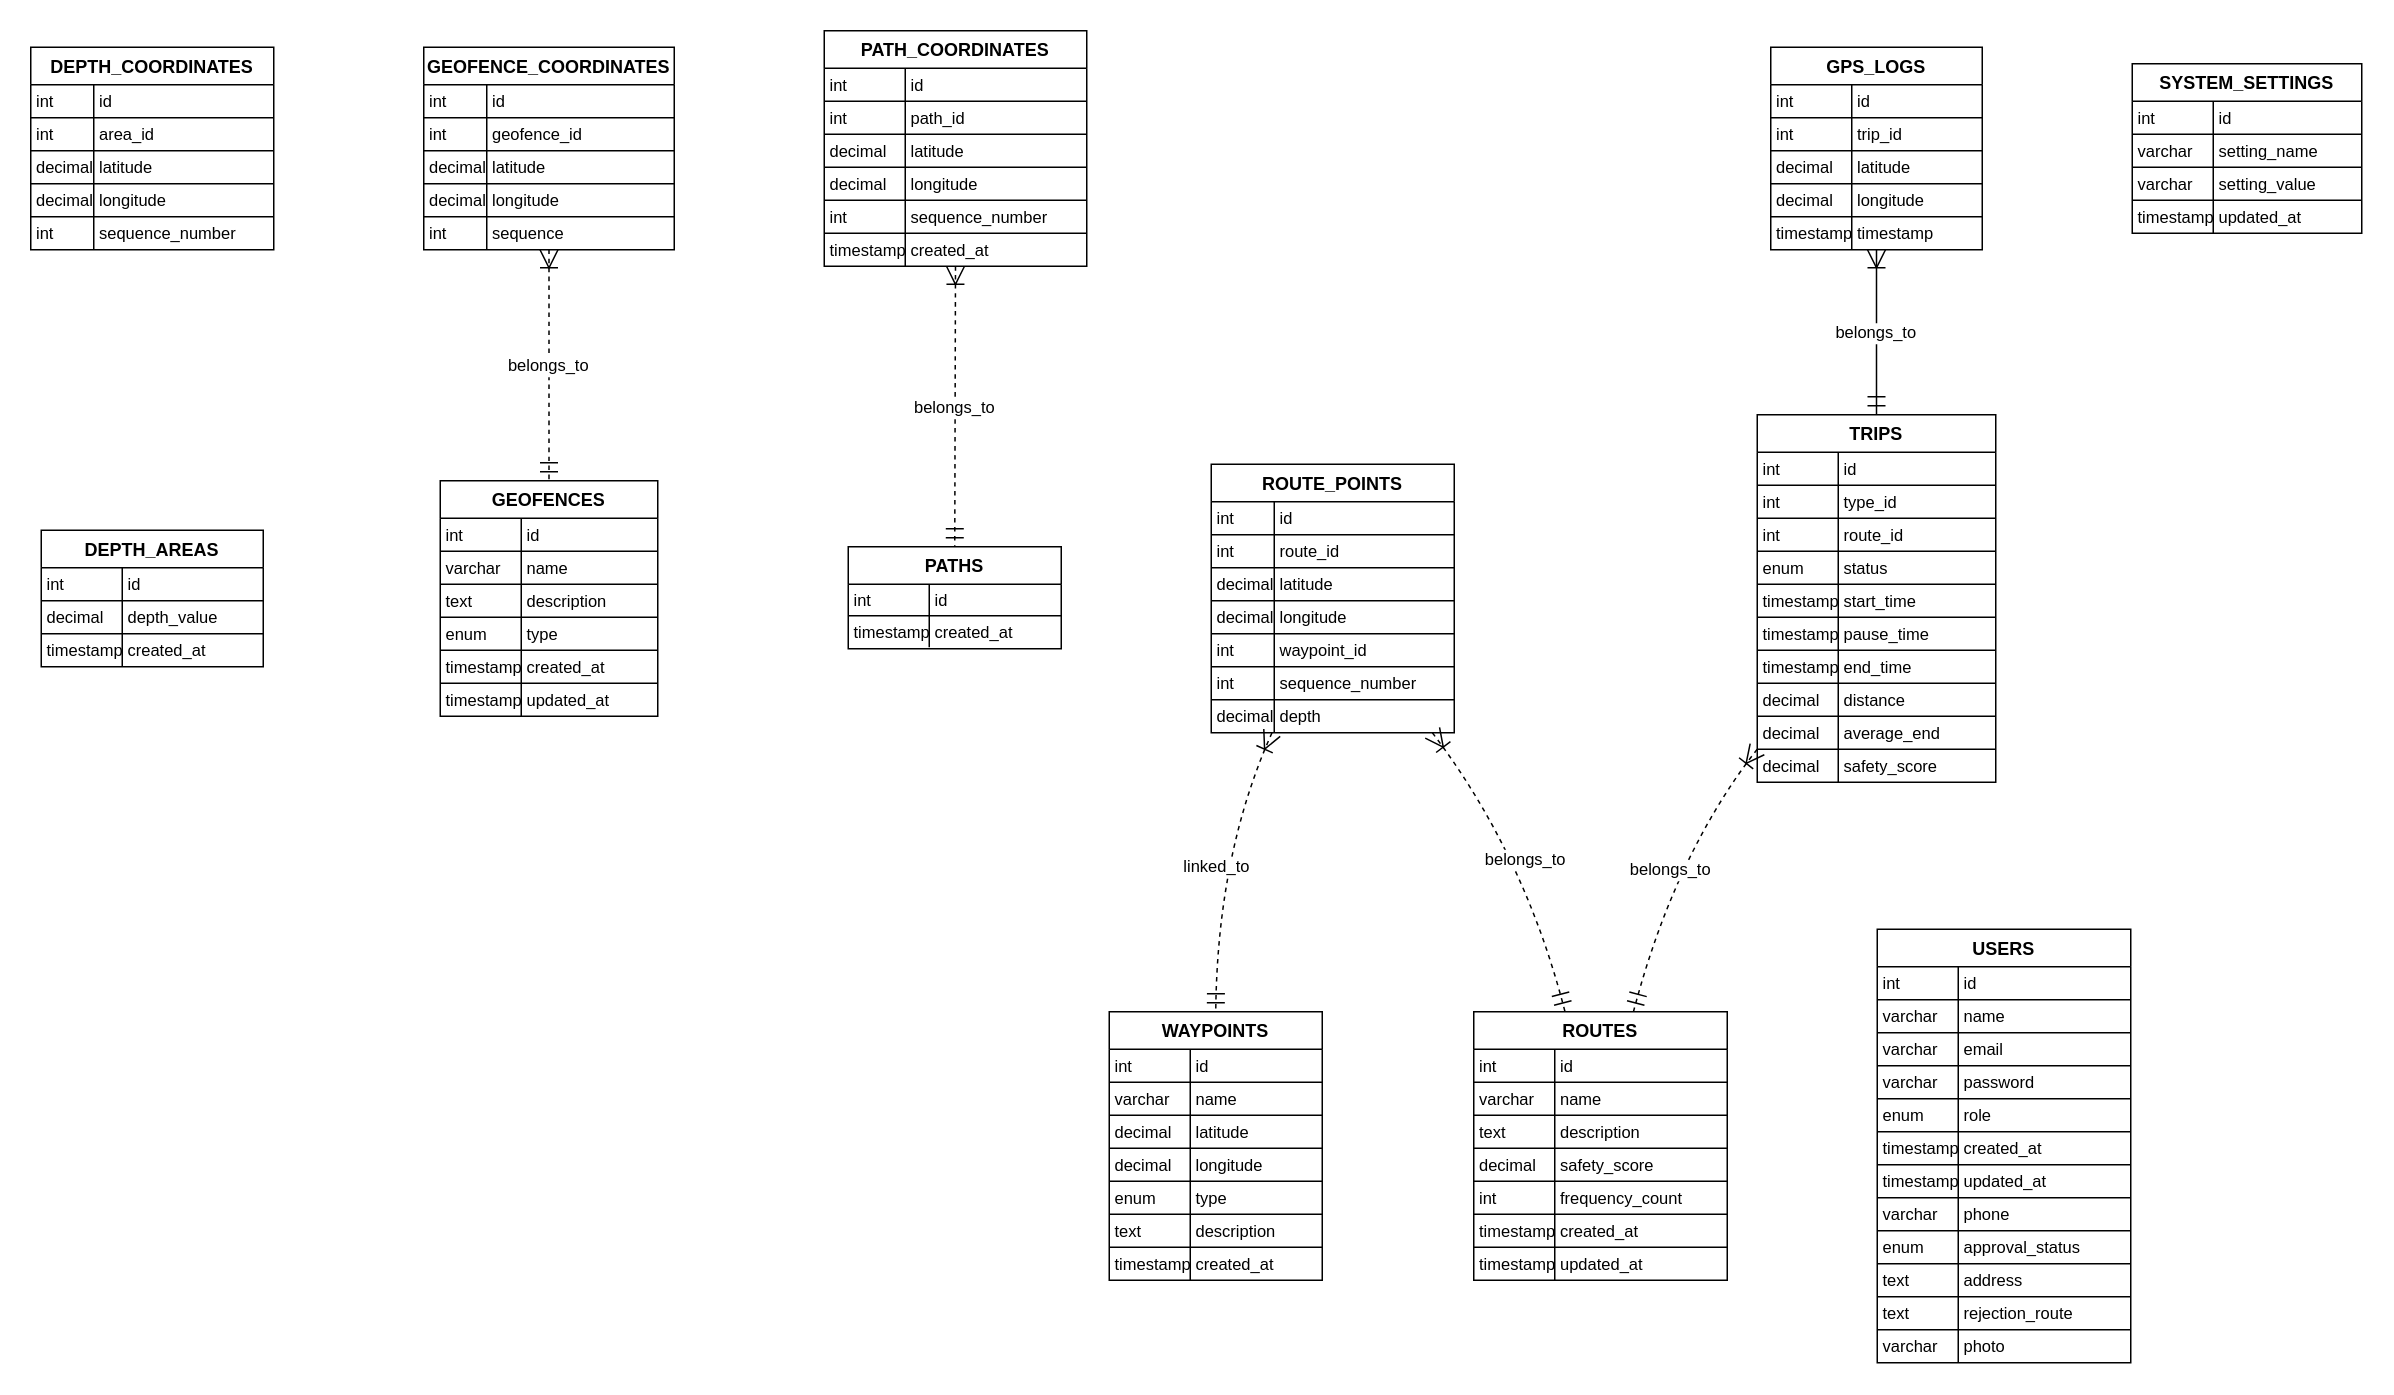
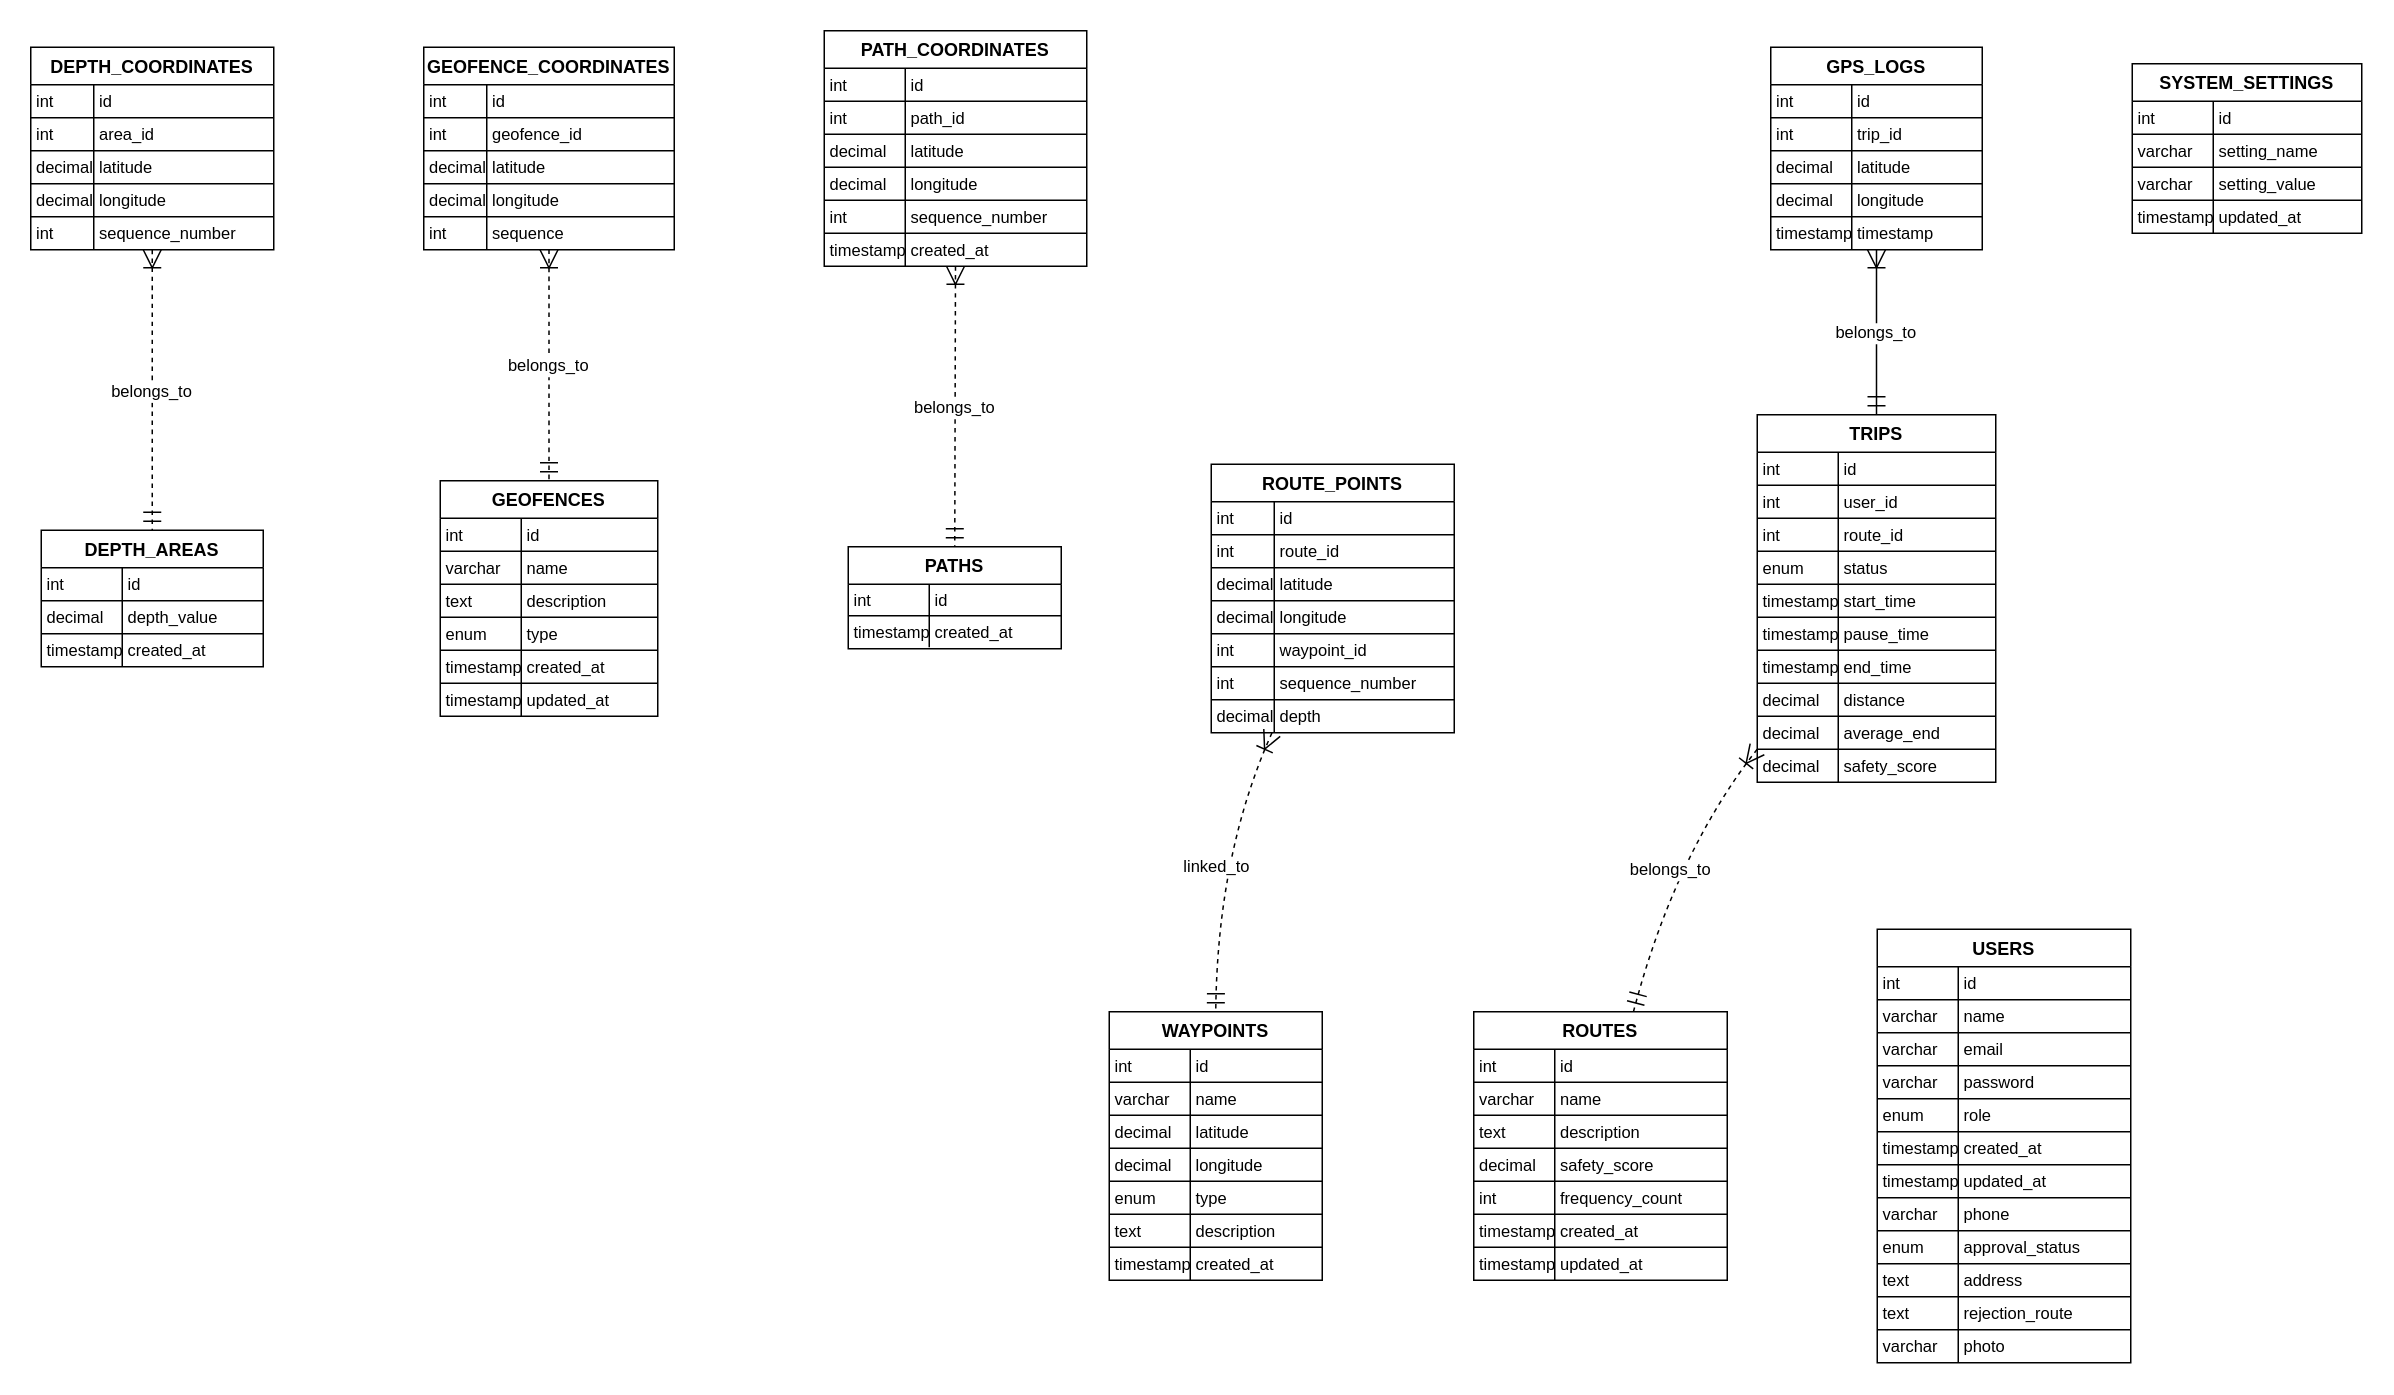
+ <mxCell id="252" value="belongs_to" style="curved=1;dashed=1;startArrow=ERoneToMany;startSize=10;;endArrow=ERmandOne;endSize=10;;exitX=0.5;exitY=1;entryX=0.5;entryY=0;rounded=0;" edge="1" parent="1" source="12" target="2"><mxGeometry relative="1" as="geometry"><Array as="points" /></mxGeometry></mxCell>
- <mxCell id="168" value="type_id" style="shape=partialRectangle;connectable=0;fillColor=none;top=0;left=0;bottom=0;right=0;align=left;spacingLeft=2;overflow=hidden;fontSize=11;" vertex="1" parent="166"><mxGeometry x="54" width="105" height="22" as="geometry"><mxRectangle width="105" height="22" as="alternateBounds" /></mxGeometry></mxCell>
+ <mxCell id="168" value="user_id" style="shape=partialRectangle;connectable=0;fillColor=none;top=0;left=0;bottom=0;right=0;align=left;spacingLeft=2;overflow=hidden;fontSize=11;" vertex="1" parent="166"><mxGeometry x="54" width="105" height="22" as="geometry"><mxRectangle width="105" height="22" as="alternateBounds" /></mxGeometry></mxCell>
- <mxCell id="256" value="belongs_to" style="curved=1;dashed=1;startArrow=ERoneToMany;startSize=10;;endArrow=ERmandOne;endSize=10;;exitX=0.91;exitY=1;entryX=0.36;entryY=0;rounded=0;" edge="1" parent="1" source="127" target="105"><mxGeometry relative="1" as="geometry"><Array as="points"><mxPoint x="1016" y="569" /></Array></mxGeometry></mxCell>
